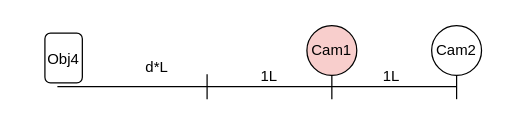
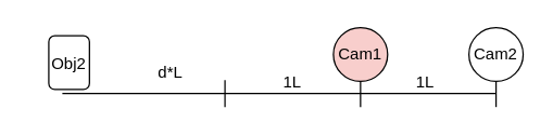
- <mxCell id="9" value="Obj4" style="text;html=1;strokeColor=none;fillColor=none;align=center;verticalAlign=middle;whiteSpace=wrap;rounded=0;" vertex="1" parent="1"><mxGeometry x="20" y="32" width="60" height="30" as="geometry" /></mxCell>
+ <mxCell id="9" value="Obj2" style="text;html=1;strokeColor=none;fillColor=none;align=center;verticalAlign=middle;whiteSpace=wrap;rounded=0;" vertex="1" parent="1"><mxGeometry x="20" y="32" width="60" height="30" as="geometry" /></mxCell>
